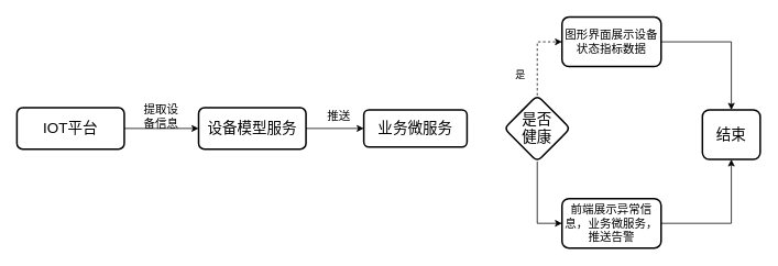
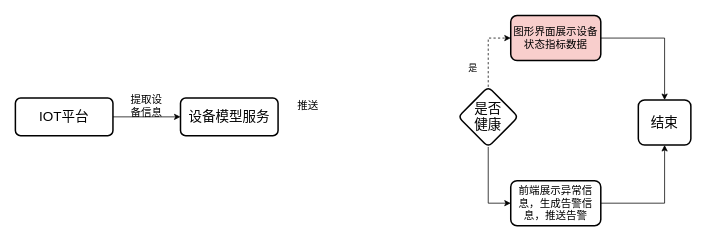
- <mxCell id="13" value="&lt;font style=&quot;font-size: 14px&quot;&gt;图形界面展示设备状态指标数据&lt;/font&gt;" style="whiteSpace=wrap;html=1;rounded=1;strokeWidth=2;arcSize=14;" vertex="1" parent="1"><mxGeometry x="680" y="20" width="120" height="60" as="geometry" /></mxCell>
+ <mxCell id="13" value="&lt;font style=&quot;font-size: 14px&quot;&gt;图形界面展示设备状态指标数据&lt;/font&gt;" style="whiteSpace=wrap;html=1;rounded=1;strokeWidth=2;arcSize=14;fillColor=#f8cecc;" vertex="1" parent="1"><mxGeometry x="680" y="20" width="120" height="60" as="geometry" /></mxCell>
- <mxCell id="4" value="" style="edgeStyle=orthogonalEdgeStyle;rounded=0;orthogonalLoop=1;jettySize=auto;html=1;" edge="1" parent="1" source="5" target="7"><mxGeometry relative="1" as="geometry" /></mxCell>
- <mxCell id="7" value="&lt;font style=&quot;font-size: 18px&quot;&gt;业务微服务&lt;/font&gt;" style="whiteSpace=wrap;html=1;rounded=1;strokeWidth=2;arcSize=14;" vertex="1" parent="1"><mxGeometry x="440" y="132.5" width="125" height="45" as="geometry" /></mxCell>
- <mxCell id="16" value="&lt;font style=&quot;font-size: 14px&quot;&gt;前端展示异常信息，业务微服务，推送告警&lt;/font&gt;" style="whiteSpace=wrap;html=1;rounded=1;strokeWidth=2;arcSize=14;" vertex="1" parent="1"><mxGeometry x="680" y="240" width="120" height="60" as="geometry" /></mxCell>
+ <mxCell id="16" value="&lt;font style=&quot;font-size: 14px&quot;&gt;前端展示异常信息，生成告警信息，推送告警&lt;/font&gt;" style="whiteSpace=wrap;html=1;rounded=1;strokeWidth=2;arcSize=14;" vertex="1" parent="1"><mxGeometry x="680" y="240" width="120" height="60" as="geometry" /></mxCell>
